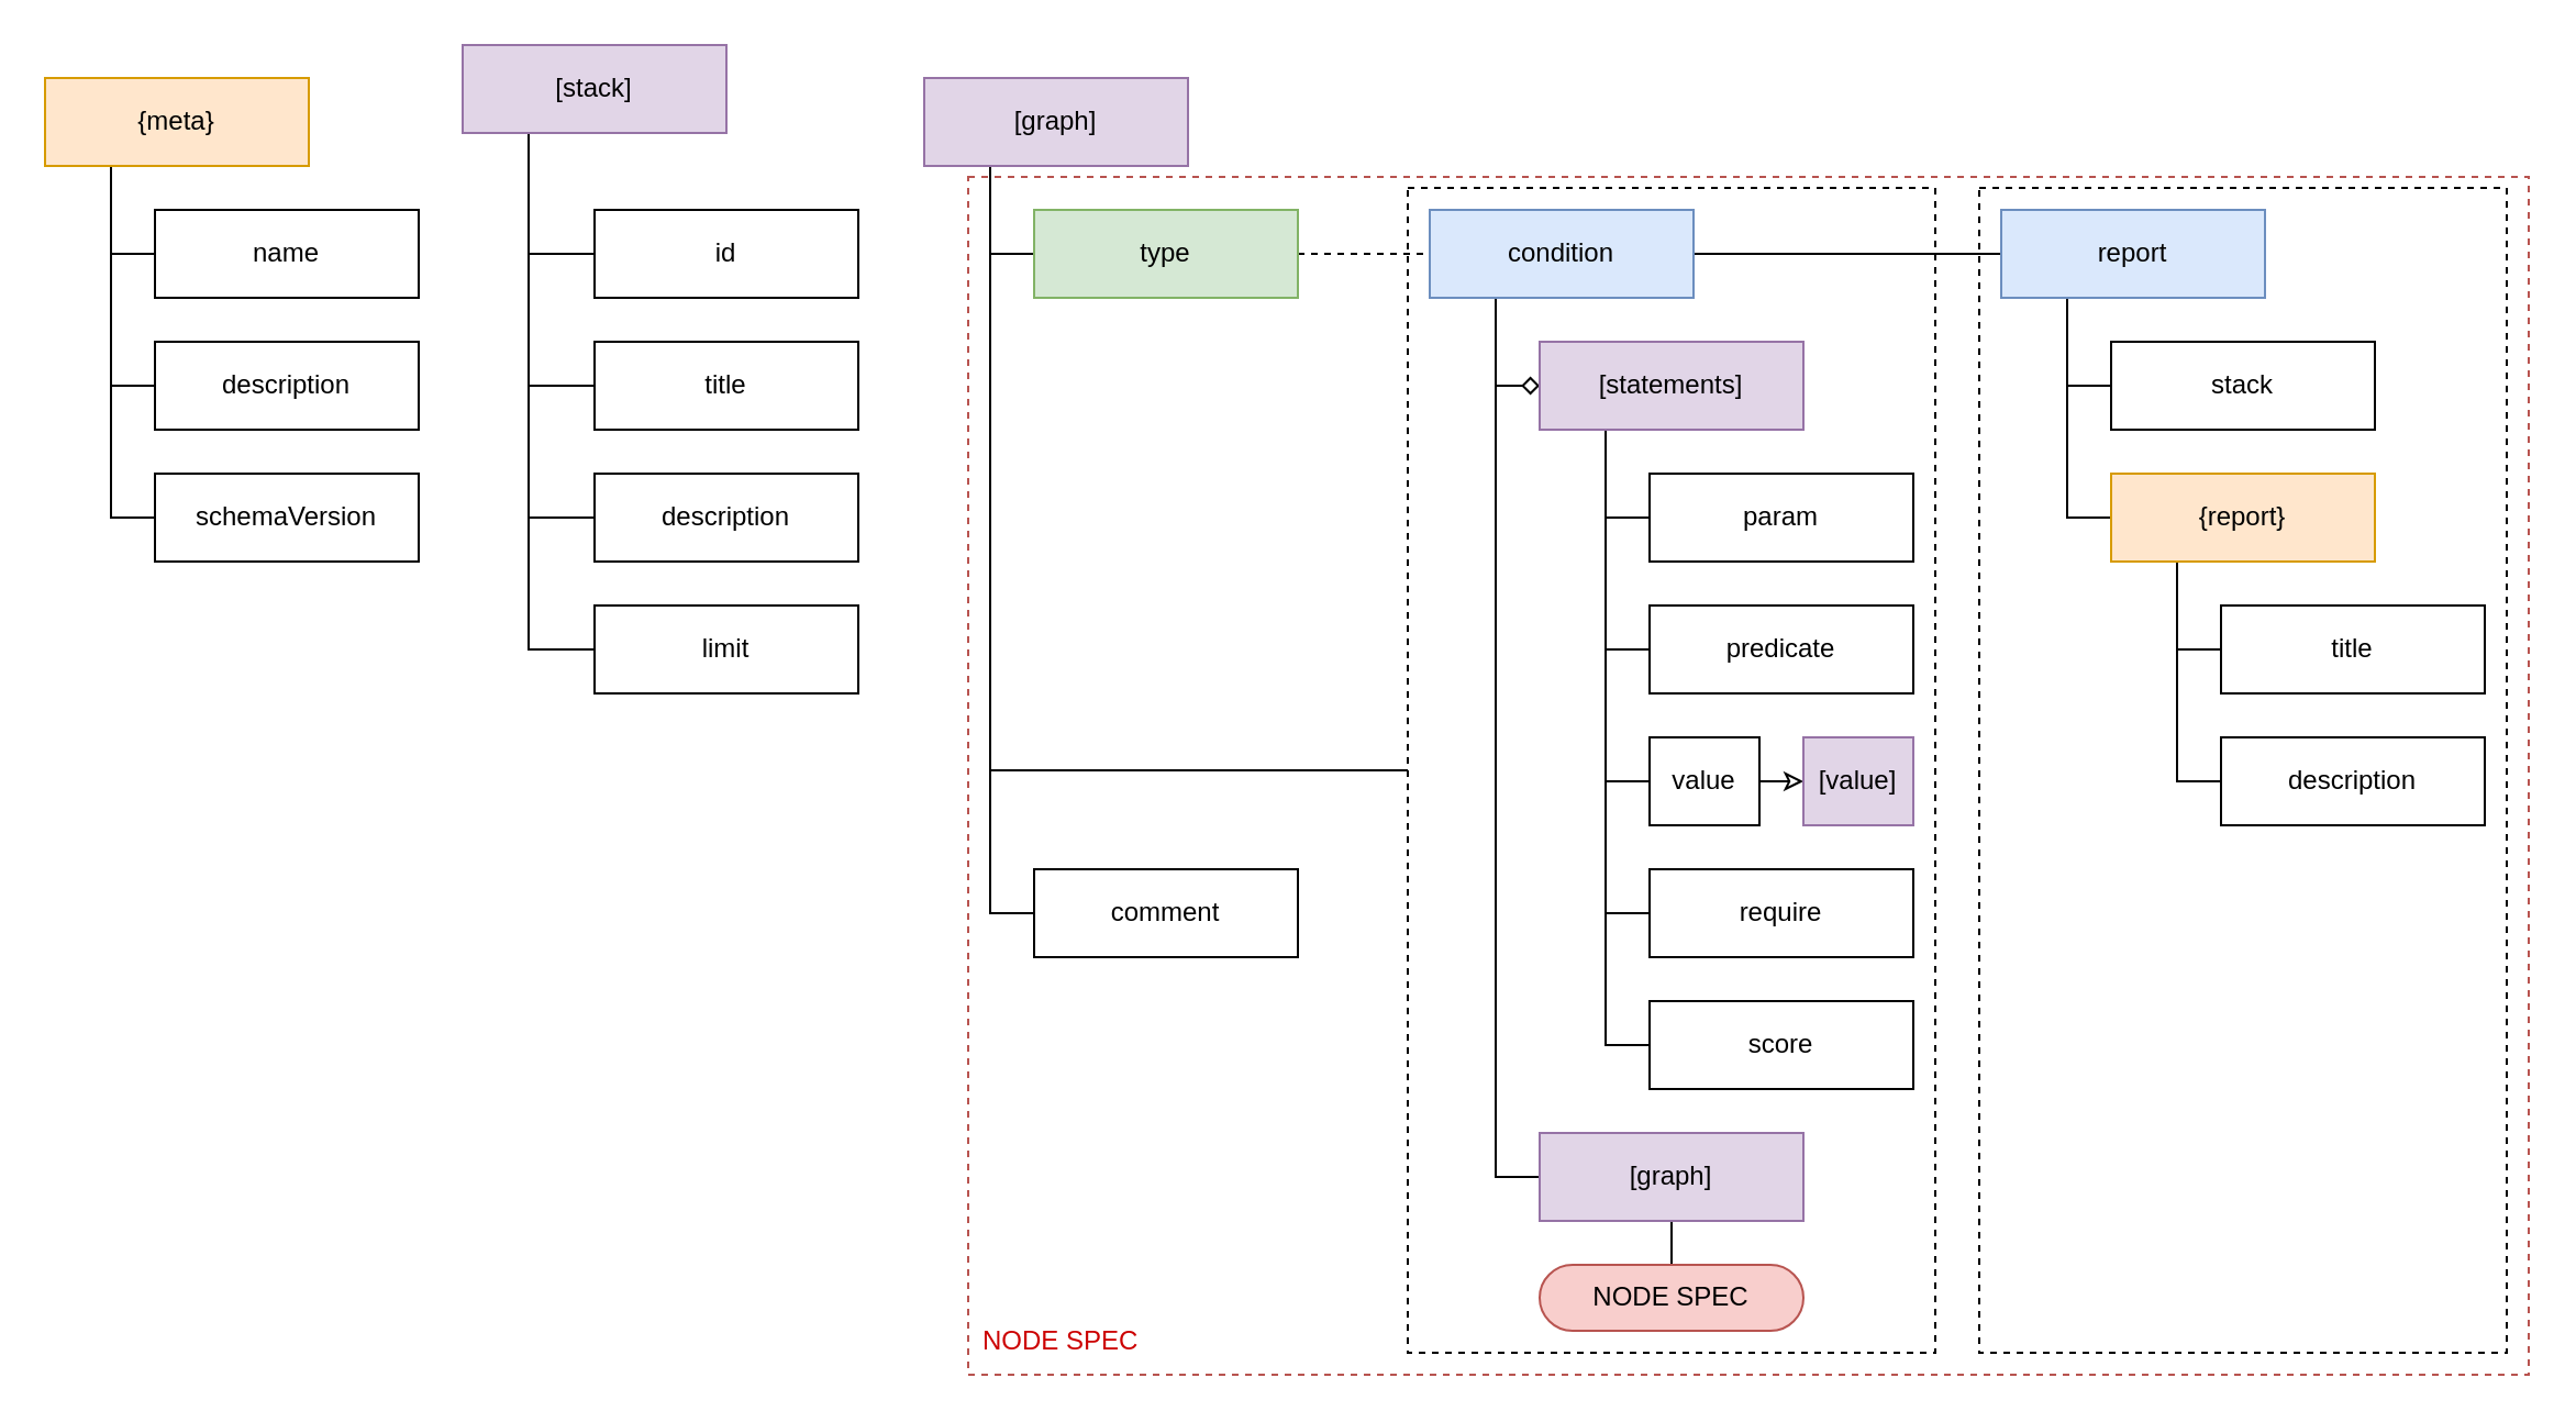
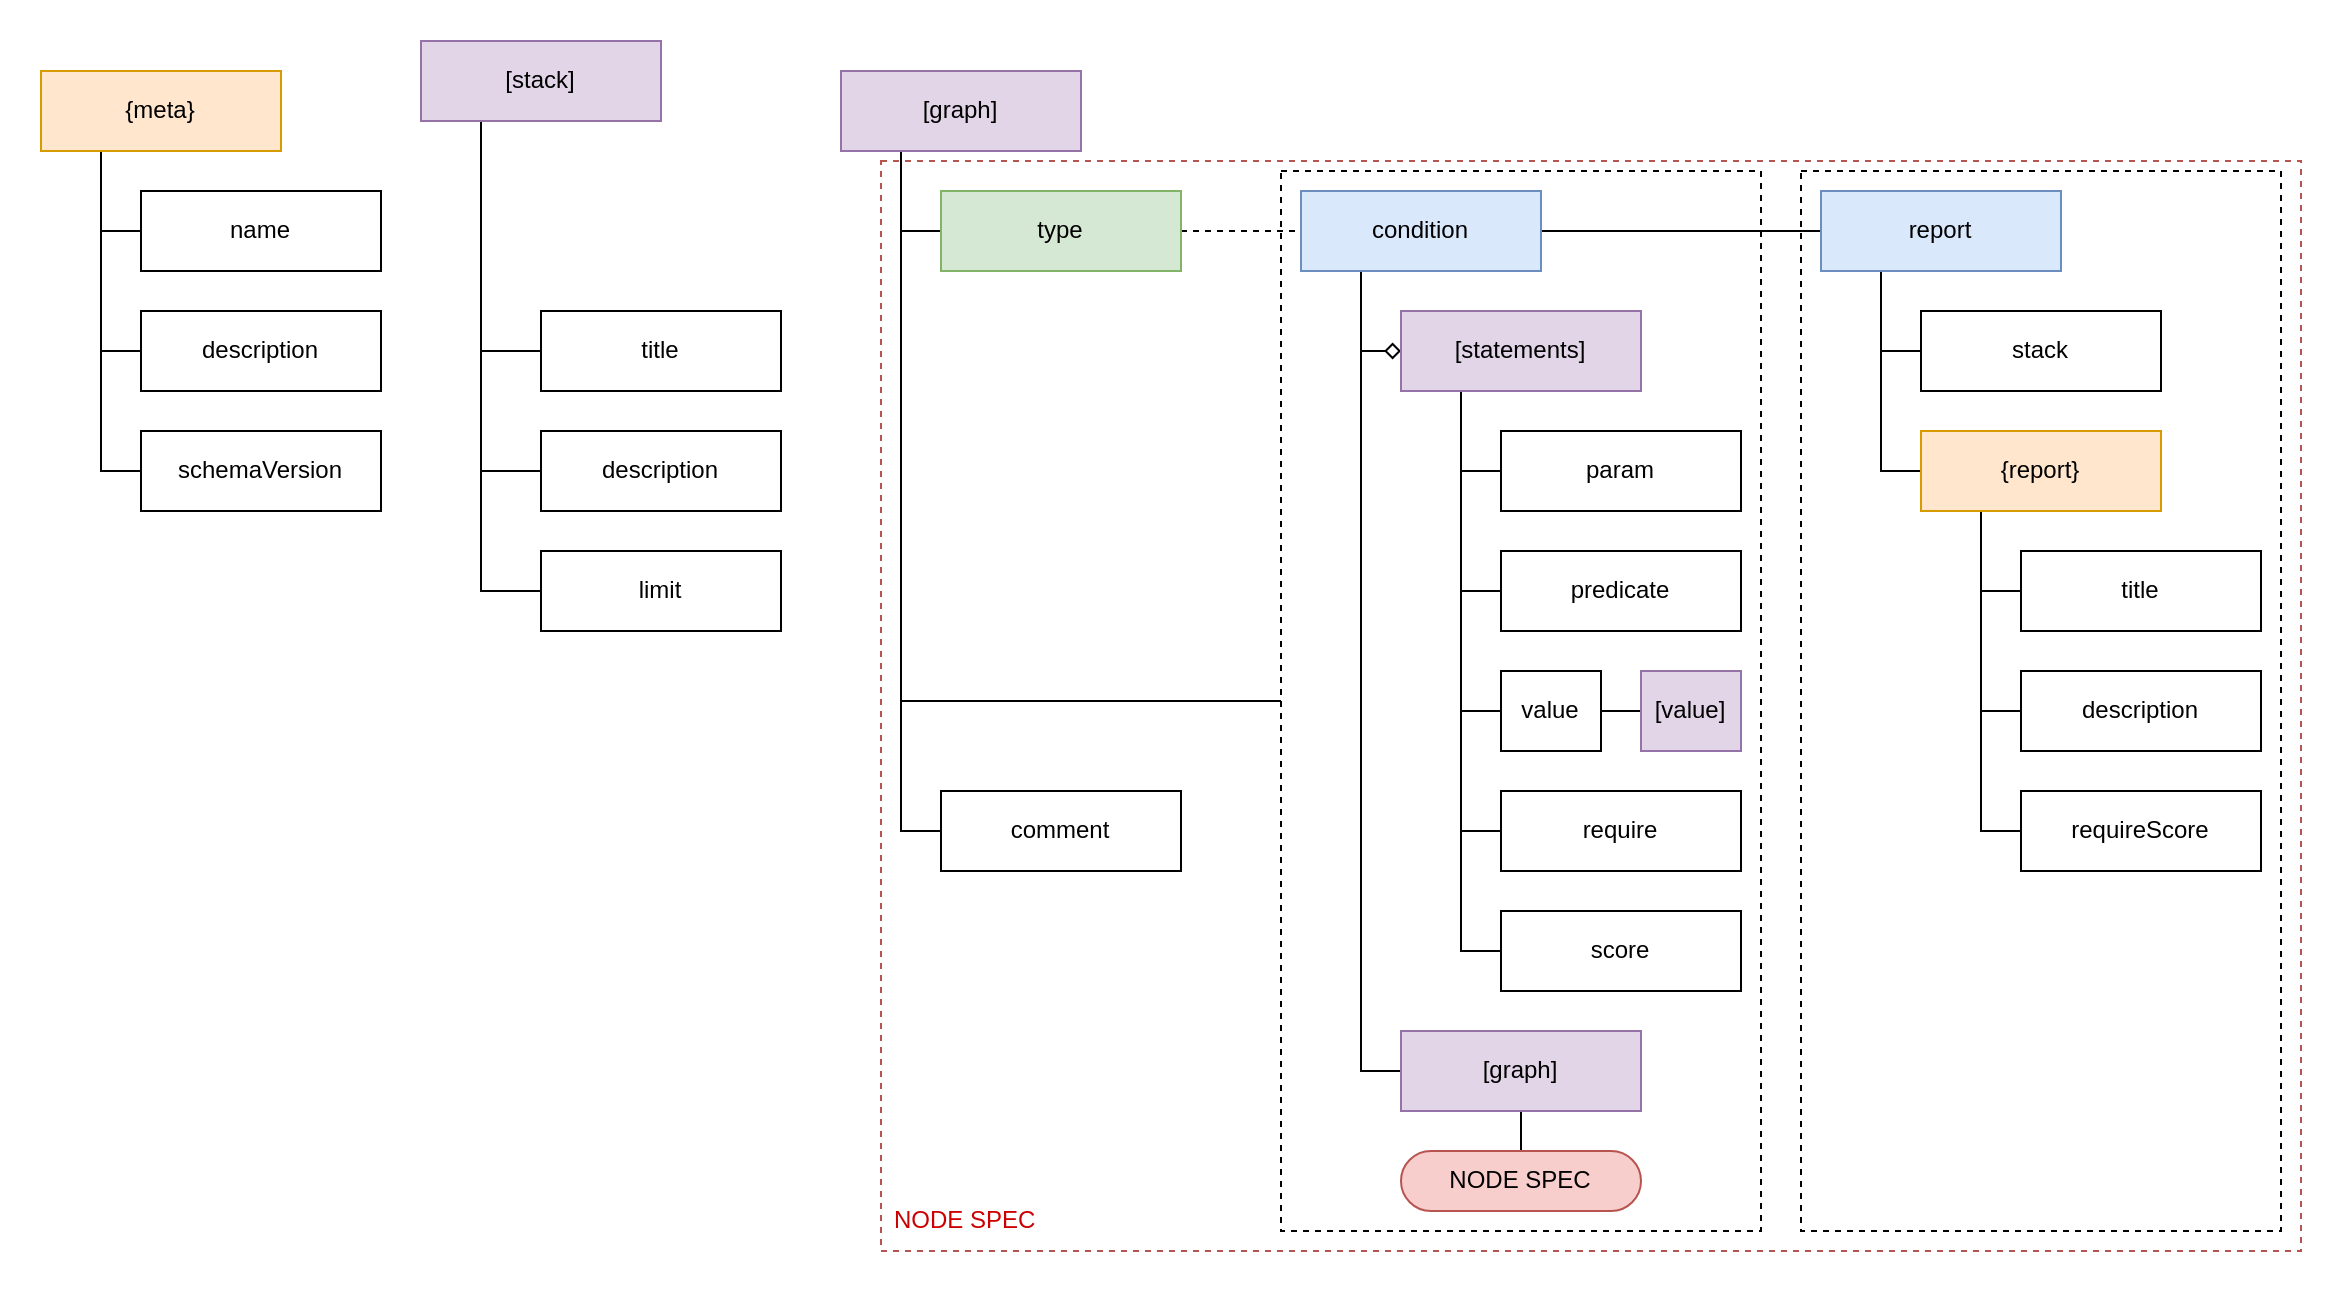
- <mxCell id="12" style="edgeStyle=orthogonalEdgeStyle;rounded=0;orthogonalLoop=1;jettySize=auto;html=1;exitX=0.25;exitY=1;exitDx=0;exitDy=0;entryX=0;entryY=0.5;entryDx=0;entryDy=0;endArrow=none;endFill=0;" edge="1" parent="1" source="16" target="21"><mxGeometry relative="1" as="geometry" /></mxCell>
- <mxCell id="21" value="id" style="rounded=0;whiteSpace=wrap;html=1;align=center;" vertex="1" parent="1"><mxGeometry x="270" y="95" width="120" height="40" as="geometry" /></mxCell>
- <mxCell id="43" style="edgeStyle=orthogonalEdgeStyle;rounded=0;orthogonalLoop=1;jettySize=auto;html=1;exitX=1;exitY=0.5;exitDx=0;exitDy=0;entryX=0;entryY=0.5;entryDx=0;entryDy=0;fontColor=#CC0000;endArrow=classic;endFill=0;" edge="1" parent="1" source="44" target="59"><mxGeometry relative="1" as="geometry" /></mxCell>
+ <mxCell id="43" style="edgeStyle=orthogonalEdgeStyle;rounded=0;orthogonalLoop=1;jettySize=auto;html=1;exitX=1;exitY=0.5;exitDx=0;exitDy=0;entryX=0;entryY=0.5;entryDx=0;entryDy=0;fontColor=#CC0000;endArrow=none;endFill=0;" edge="1" parent="1" source="44" target="59"><mxGeometry relative="1" as="geometry" /></mxCell>
+ <mxCell id="53" style="edgeStyle=orthogonalEdgeStyle;rounded=0;orthogonalLoop=1;jettySize=auto;html=1;exitX=0.25;exitY=1;exitDx=0;exitDy=0;entryX=0;entryY=0.5;entryDx=0;entryDy=0;endArrow=none;endFill=0;" edge="1" parent="1" source="54" target="57"><mxGeometry relative="1" as="geometry" /></mxCell>
+ <mxCell id="57" value="requireScore" style="rounded=0;whiteSpace=wrap;html=1;align=center;" vertex="1" parent="1"><mxGeometry x="1010" y="395" width="120" height="40" as="geometry" /></mxCell>
